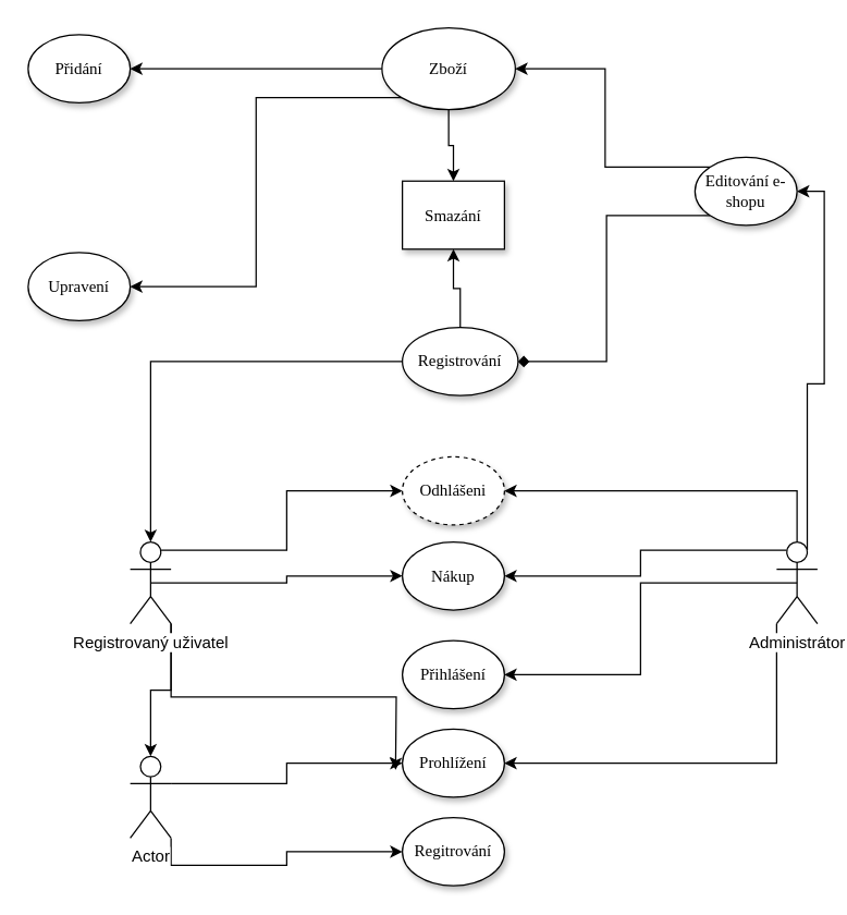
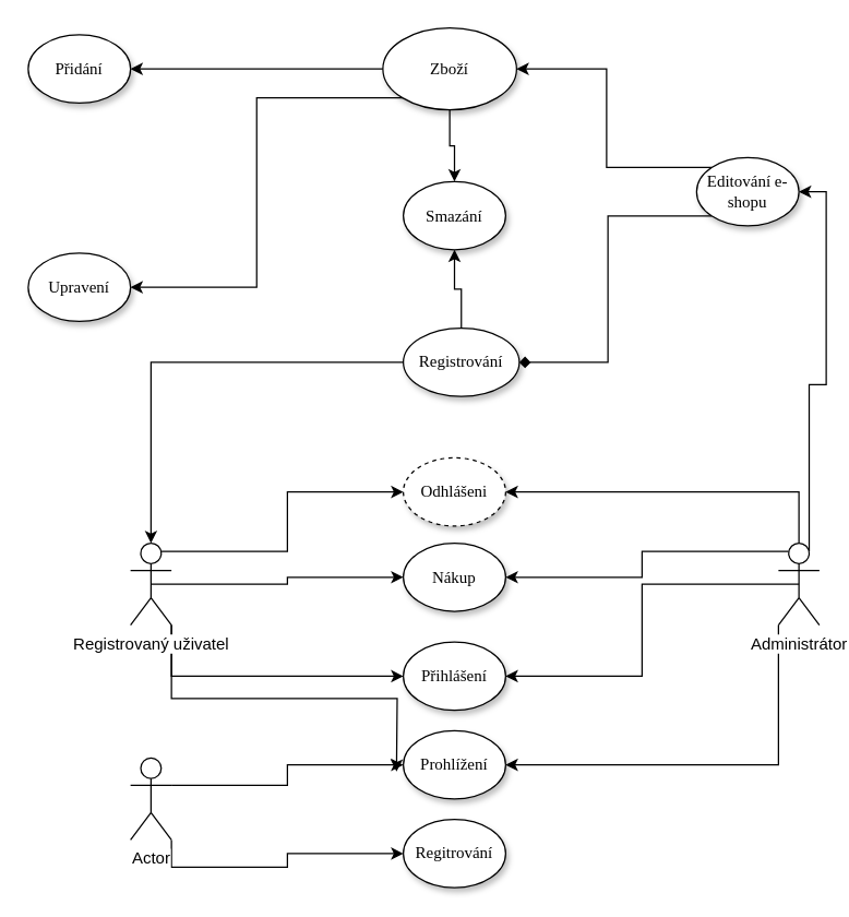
- <mxCell id="6" value="&lt;span&gt;Smazání&lt;/span&gt;" style="whiteSpace=wrap;html=1;shadow=1;comic=0;labelBackgroundColor=none;strokeWidth=1;fontFamily=Verdana;fontSize=12;align=center;rounded=0;" parent="1" vertex="1"><mxGeometry x="295" y="132.5" width="75" height="50" as="geometry" /></mxCell>
+ <mxCell id="6" value="&lt;span&gt;Smazání&lt;/span&gt;" style="ellipse;whiteSpace=wrap;html=1;rounded=0;shadow=1;comic=0;labelBackgroundColor=none;strokeWidth=1;fontFamily=Verdana;fontSize=12;align=center;" parent="1" vertex="1"><mxGeometry x="295" y="132.5" width="75" height="50" as="geometry" /></mxCell>
- <mxCell id="27" style="edgeStyle=orthogonalEdgeStyle;rounded=0;orthogonalLoop=1;jettySize=auto;html=1;exitX=1;exitY=1;exitDx=0;exitDy=0;exitPerimeter=0;" parent="1" source="30" target="33" edge="1"><mxGeometry relative="1" as="geometry" /></mxCell>
+ <mxCell id="27" style="edgeStyle=orthogonalEdgeStyle;rounded=0;orthogonalLoop=1;jettySize=auto;html=1;exitX=1;exitY=1;exitDx=0;exitDy=0;exitPerimeter=0;entryX=0;entryY=0.5;entryDx=0;entryDy=0;" parent="1" source="30" target="10" edge="1"><mxGeometry relative="1" as="geometry" /></mxCell>
